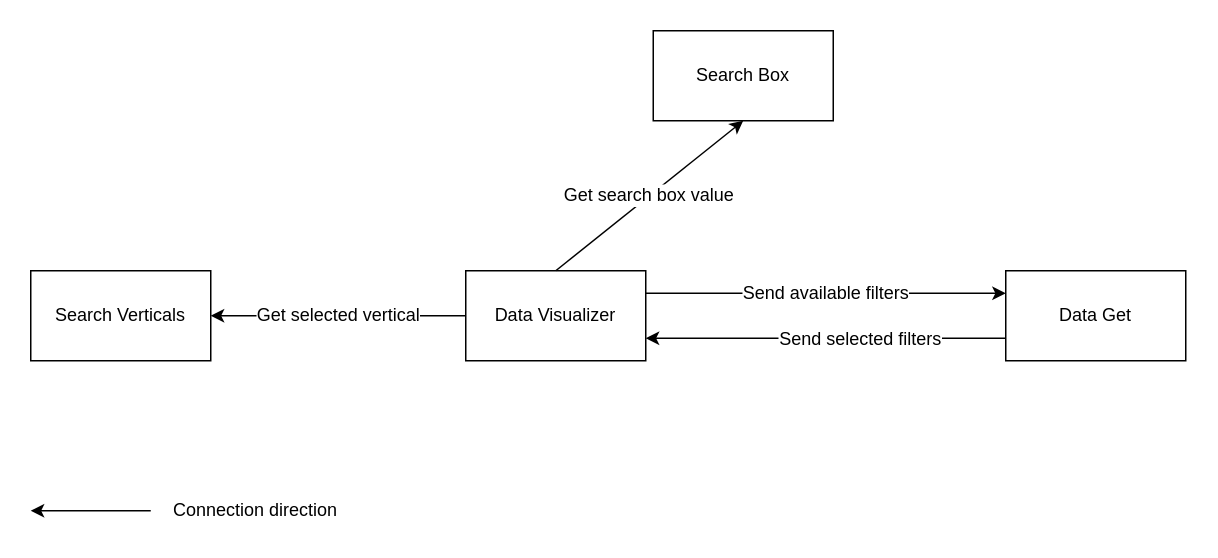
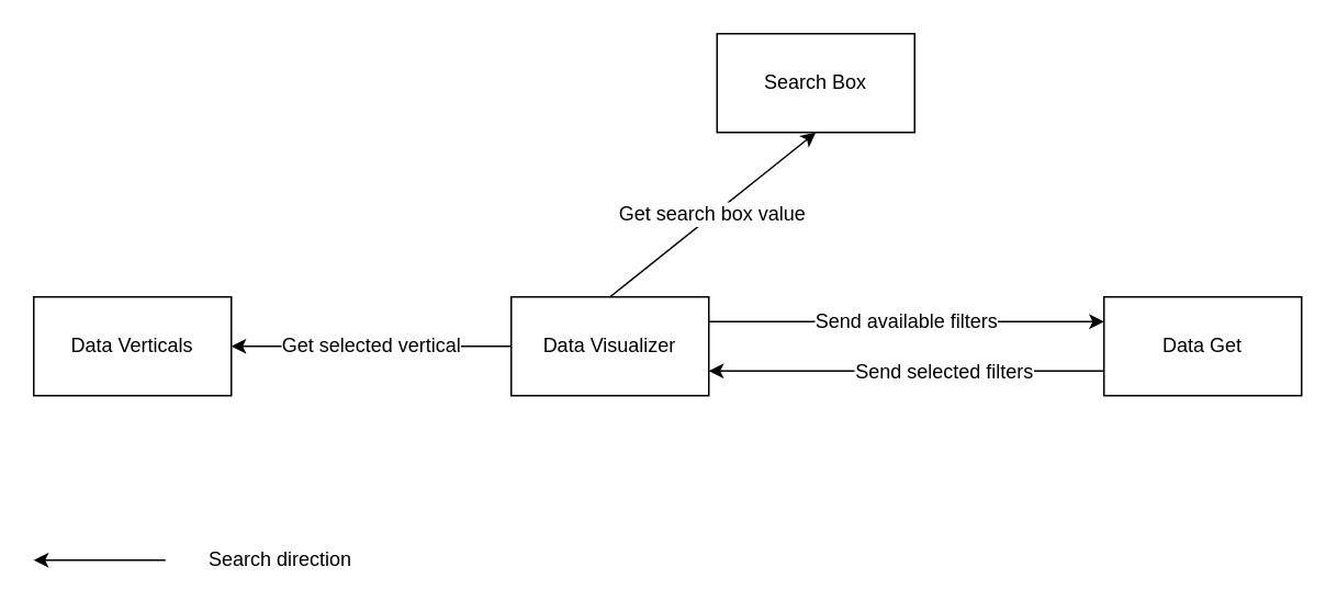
- <mxCell id="5" value="Search Verticals" style="rounded=0;whiteSpace=wrap;html=1;" vertex="1" parent="1"><mxGeometry x="20" y="180" width="120" height="60" as="geometry" /></mxCell>
+ <mxCell id="5" value="Data Verticals" style="rounded=0;whiteSpace=wrap;html=1;" vertex="1" parent="1"><mxGeometry x="20" y="180" width="120" height="60" as="geometry" /></mxCell>
- <mxCell id="12" value="Connection direction" style="text;html=1;strokeColor=none;fillColor=none;align=center;verticalAlign=middle;whiteSpace=wrap;rounded=0;" vertex="1" parent="1"><mxGeometry x="110" y="330" width="120" height="20" as="geometry" /></mxCell>
+ <mxCell id="12" value="Search direction" style="text;html=1;strokeColor=none;fillColor=none;align=center;verticalAlign=middle;whiteSpace=wrap;rounded=0;" vertex="1" parent="1"><mxGeometry x="110" y="330" width="120" height="20" as="geometry" /></mxCell>
